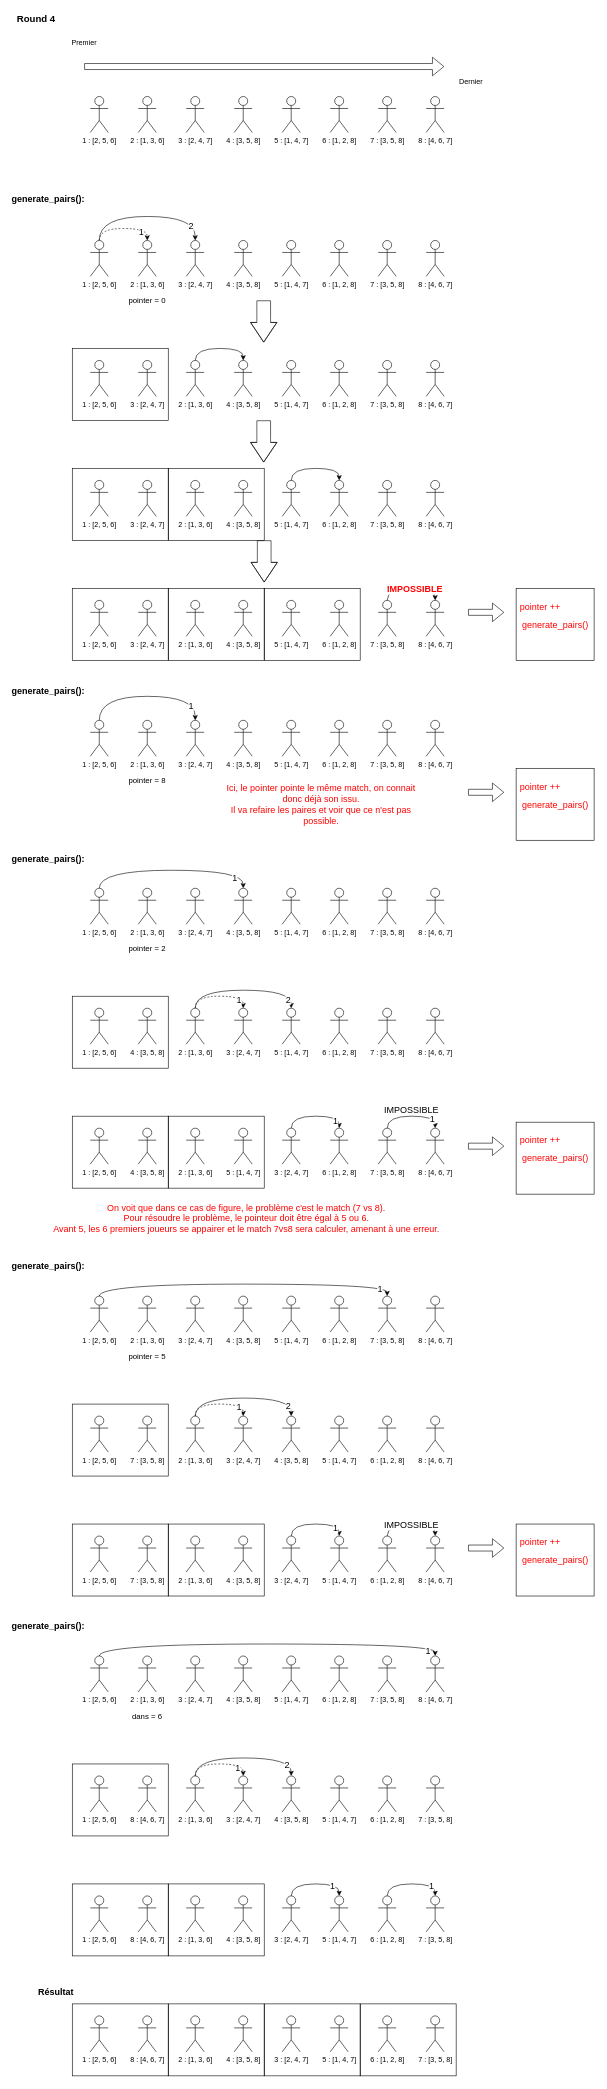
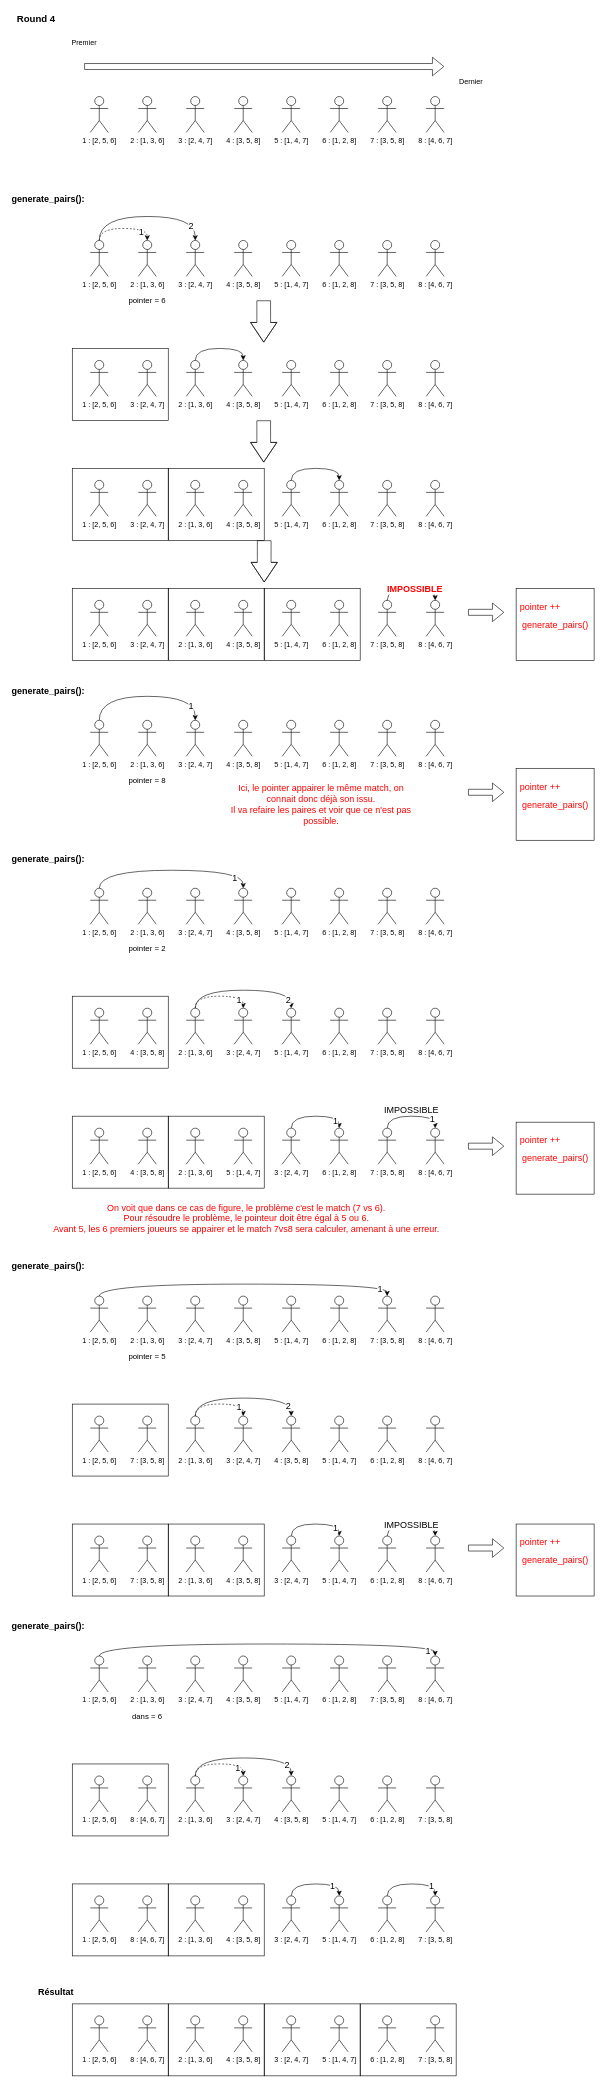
- <mxCell id="36" value="pointer = 0" style="text;html=1;strokeColor=none;fillColor=none;align=center;verticalAlign=middle;whiteSpace=wrap;rounded=0;fontSize=13;" vertex="1" parent="1"><mxGeometry x="200" y="490" width="90" height="20" as="geometry" /></mxCell>
+ <mxCell id="36" value="pointer = 6" style="text;html=1;strokeColor=none;fillColor=none;align=center;verticalAlign=middle;whiteSpace=wrap;rounded=0;fontSize=13;" vertex="1" parent="1"><mxGeometry x="200" y="490" width="90" height="20" as="geometry" /></mxCell>
- <mxCell id="81" value="Ici, le pointer pointe le même match, on connait donc déjà son issu.&lt;br&gt;Il va refaire les paires et voir que ce n'est pas possible." style="text;html=1;strokeColor=none;fillColor=none;align=center;verticalAlign=middle;whiteSpace=wrap;rounded=0;fontSize=15;fontColor=#FF0000;" vertex="1" parent="1"><mxGeometry x="370" y="1300" width="330" height="80" as="geometry" /></mxCell>
+ <mxCell id="81" value="Ici, le pointer appairer le même match, on connait donc déjà son issu.&lt;br&gt;Il va refaire les paires et voir que ce n'est pas possible." style="text;html=1;strokeColor=none;fillColor=none;align=center;verticalAlign=middle;whiteSpace=wrap;rounded=0;fontSize=15;fontColor=#FF0000;" vertex="1" parent="1"><mxGeometry x="370" y="1300" width="330" height="80" as="geometry" /></mxCell>
- <mxCell id="126" value="On voit que dans ce cas de figure, le problème c'est le match (7 vs 8).&lt;br&gt;Pour résoudre le problème, le pointeur doit être égal à 5 ou 6.&lt;br&gt;Avant 5, les 6 premiers joueurs se appairer et le match 7vs8 sera calculer, amenant à une erreur." style="text;html=1;align=center;verticalAlign=middle;resizable=0;points=[];autosize=1;fontSize=15;fontColor=#FF0000;" vertex="1" parent="1"><mxGeometry x="80" y="2000" width="660" height="60" as="geometry" /></mxCell>
+ <mxCell id="126" value="On voit que dans ce cas de figure, le problème c'est le match (7 vs 6).&lt;br&gt;Pour résoudre le problème, le pointeur doit être égal à 5 ou 6.&lt;br&gt;Avant 5, les 6 premiers joueurs se appairer et le match 7vs8 sera calculer, amenant à une erreur." style="text;html=1;align=center;verticalAlign=middle;resizable=0;points=[];autosize=1;fontSize=15;fontColor=#FF0000;" vertex="1" parent="1"><mxGeometry x="80" y="2000" width="660" height="60" as="geometry" /></mxCell>
